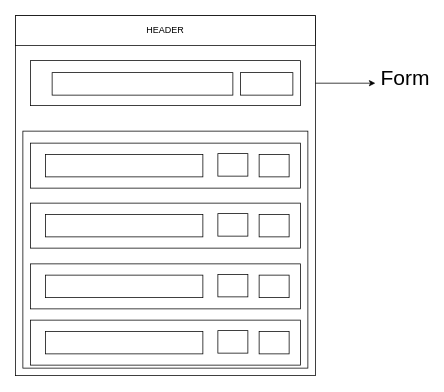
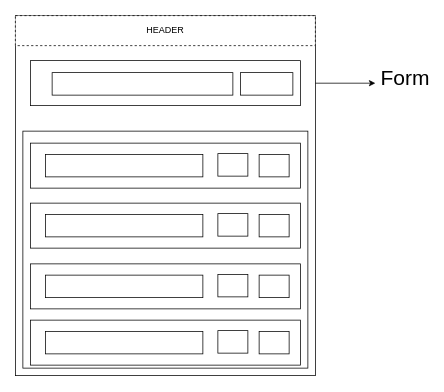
- <mxCell id="3" value="HEADER" style="whiteSpace=wrap;html=1;" vertex="1" parent="1"><mxGeometry x="20" y="20" width="400" height="40" as="geometry" /></mxCell>
+ <mxCell id="3" value="HEADER" style="whiteSpace=wrap;html=1;dashed=1;" vertex="1" parent="1"><mxGeometry x="20" y="20" width="400" height="40" as="geometry" /></mxCell>
